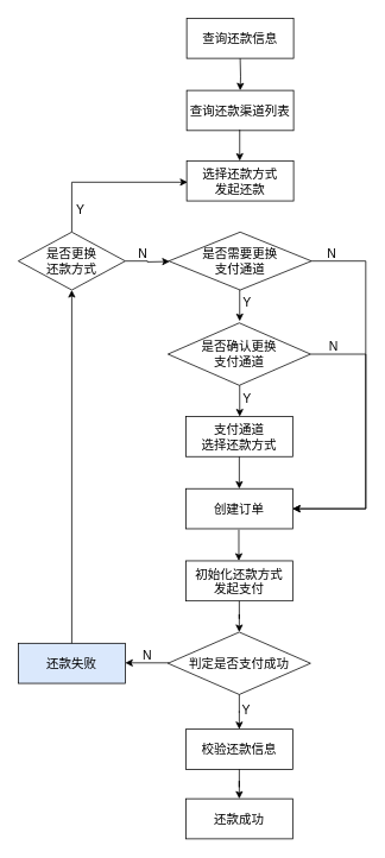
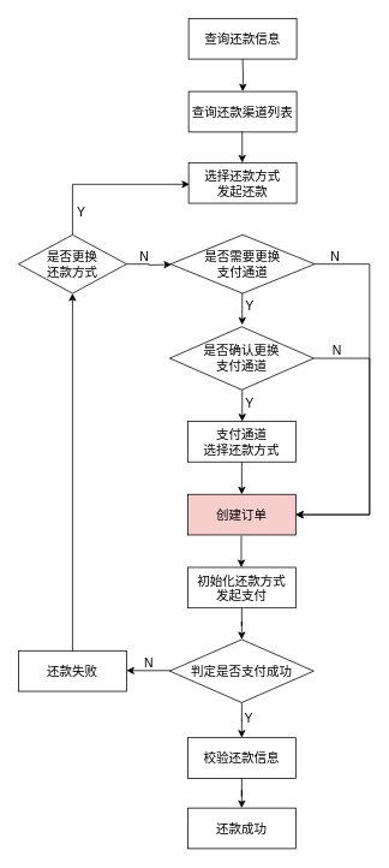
- <mxCell id="8" value="创建订单" style="whiteSpace=wrap;html=1;fontSize=14;" vertex="1" parent="2"><mxGeometry x="188" y="528" width="120" height="45" as="geometry" /></mxCell>
+ <mxCell id="8" value="创建订单" style="whiteSpace=wrap;html=1;fontSize=14;fillColor=#f8cecc;" vertex="1" parent="2"><mxGeometry x="188" y="528" width="120" height="45" as="geometry" /></mxCell>
- <mxCell id="31" value="&lt;span&gt;还款失败&lt;/span&gt;" style="whiteSpace=wrap;html=1;fontSize=14;fillColor=#dae8fc;" vertex="1" parent="2"><mxGeometry y="701.5" width="120" height="45" as="geometry" /></mxCell>
+ <mxCell id="31" value="&lt;span&gt;还款失败&lt;/span&gt;" style="whiteSpace=wrap;html=1;fontSize=14;" vertex="1" parent="2"><mxGeometry y="701.5" width="120" height="45" as="geometry" /></mxCell>
